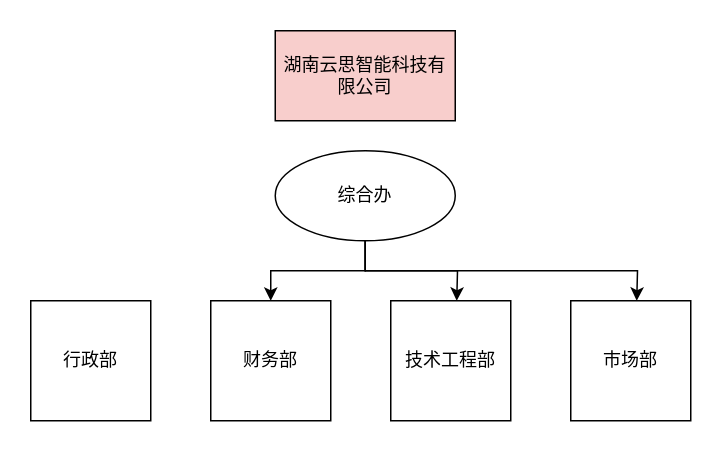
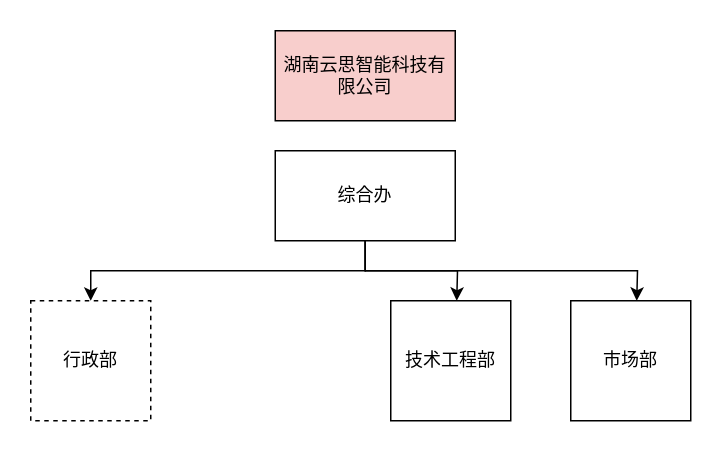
- <mxCell id="3" value="综合办" style="ellipse;whiteSpace=wrap;html=1;" vertex="1" parent="1"><mxGeometry x="183" y="100" width="120" height="60" as="geometry" /></mxCell>
+ <mxCell id="3" value="综合办" style="rounded=0;whiteSpace=wrap;html=1;" vertex="1" parent="1"><mxGeometry x="183" y="100" width="120" height="60" as="geometry" /></mxCell>
+ <mxCell id="7" value="" style="endArrow=classic;html=1;rounded=0;entryX=0.5;entryY=0;entryDx=0;entryDy=0;edgeStyle=orthogonalEdgeStyle;exitX=0.5;exitY=1;exitDx=0;exitDy=0;" edge="1" parent="1" source="3" target="6"><mxGeometry width="50" height="50" relative="1" as="geometry"><mxPoint x="184" y="155" as="sourcePoint" /><mxPoint x="234" y="105" as="targetPoint" /></mxGeometry></mxCell>
- <mxCell id="8" value="" style="endArrow=classic;html=1;rounded=0;entryX=0.5;entryY=0;entryDx=0;entryDy=0;edgeStyle=orthogonalEdgeStyle;exitX=0.5;exitY=1;exitDx=0;exitDy=0;" edge="1" parent="1" source="3" target="5"><mxGeometry width="50" height="50" relative="1" as="geometry"><mxPoint x="194" y="170" as="sourcePoint" /><mxPoint x="73" y="210" as="targetPoint" /></mxGeometry></mxCell>
- <mxCell id="6" value="行政部" style="whiteSpace=wrap;html=1;aspect=fixed;" vertex="1" parent="1"><mxGeometry x="20" y="200" width="80" height="80" as="geometry" /></mxCell>
+ <mxCell id="6" value="行政部" style="whiteSpace=wrap;html=1;aspect=fixed;dashed=1;" vertex="1" parent="1"><mxGeometry x="20" y="200" width="80" height="80" as="geometry" /></mxCell>
- <mxCell id="5" value="财务部" style="whiteSpace=wrap;html=1;aspect=fixed;" vertex="1" parent="1"><mxGeometry x="140" y="200" width="80" height="80" as="geometry" /></mxCell>
